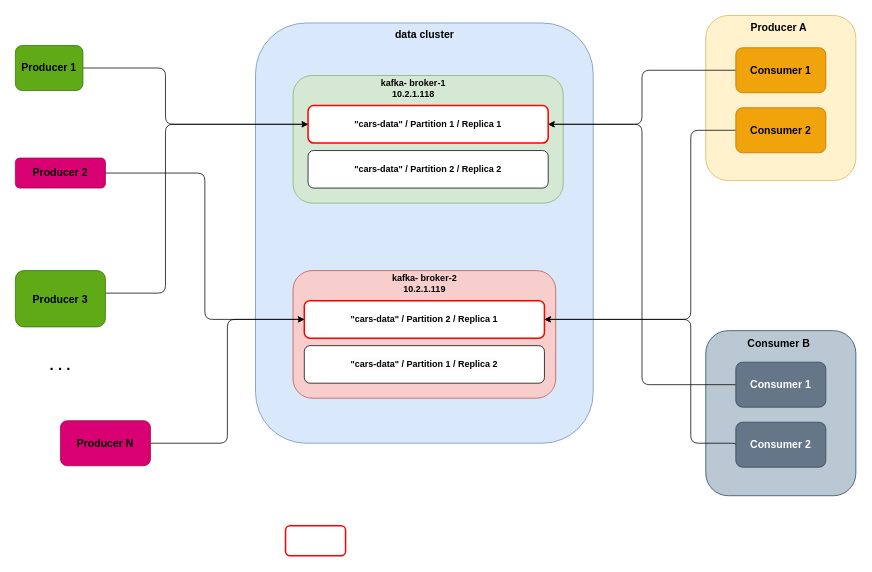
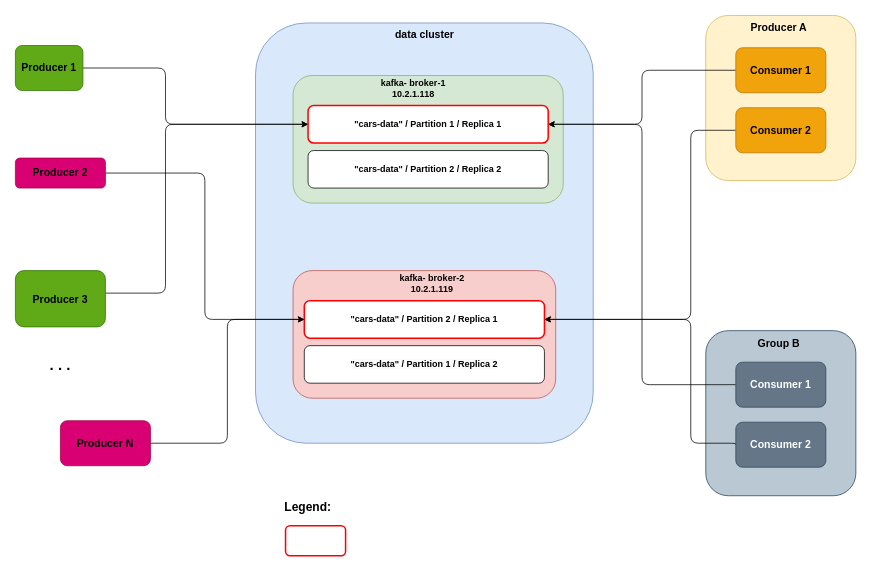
- <mxCell id="9" value="&lt;b&gt;kafka- broker-2&lt;br&gt;10.2.1.119&lt;br&gt;&lt;/b&gt;" style="text;html=1;strokeColor=none;fillColor=none;align=center;verticalAlign=middle;whiteSpace=wrap;rounded=0;" vertex="1" parent="1"><mxGeometry x="492.5" y="362" width="145" height="30" as="geometry" /></mxCell>
+ <mxCell id="9" value="&lt;b&gt;kafka- broker-2&lt;br&gt;10.2.1.119&lt;br&gt;&lt;/b&gt;" style="text;html=1;strokeColor=none;fillColor=none;align=center;verticalAlign=middle;whiteSpace=wrap;rounded=0;" vertex="1" parent="1"><mxGeometry x="502.5" y="362" width="145" height="30" as="geometry" /></mxCell>
- <mxCell id="34" value="&lt;b&gt;&lt;font style=&quot;font-size: 14px;&quot;&gt;Consumer B&lt;/font&gt;&lt;/b&gt;" style="text;html=1;strokeColor=none;fillColor=none;align=center;verticalAlign=middle;whiteSpace=wrap;rounded=0;" vertex="1" parent="1"><mxGeometry x="980" y="442" width="115" height="30" as="geometry" /></mxCell>
+ <mxCell id="34" value="&lt;b&gt;&lt;font style=&quot;font-size: 14px;&quot;&gt;Group B&lt;/font&gt;&lt;/b&gt;" style="text;html=1;strokeColor=none;fillColor=none;align=center;verticalAlign=middle;whiteSpace=wrap;rounded=0;" vertex="1" parent="1"><mxGeometry x="980" y="442" width="115" height="30" as="geometry" /></mxCell>
+ <mxCell id="24" value="&lt;b&gt;&lt;font style=&quot;font-size: 16px;&quot;&gt;Legend:&lt;/font&gt;&lt;/b&gt;" style="text;html=1;strokeColor=none;fillColor=none;align=center;verticalAlign=middle;whiteSpace=wrap;rounded=0;" vertex="1" parent="1"><mxGeometry x="380" y="660" width="60" height="30" as="geometry" /></mxCell>
